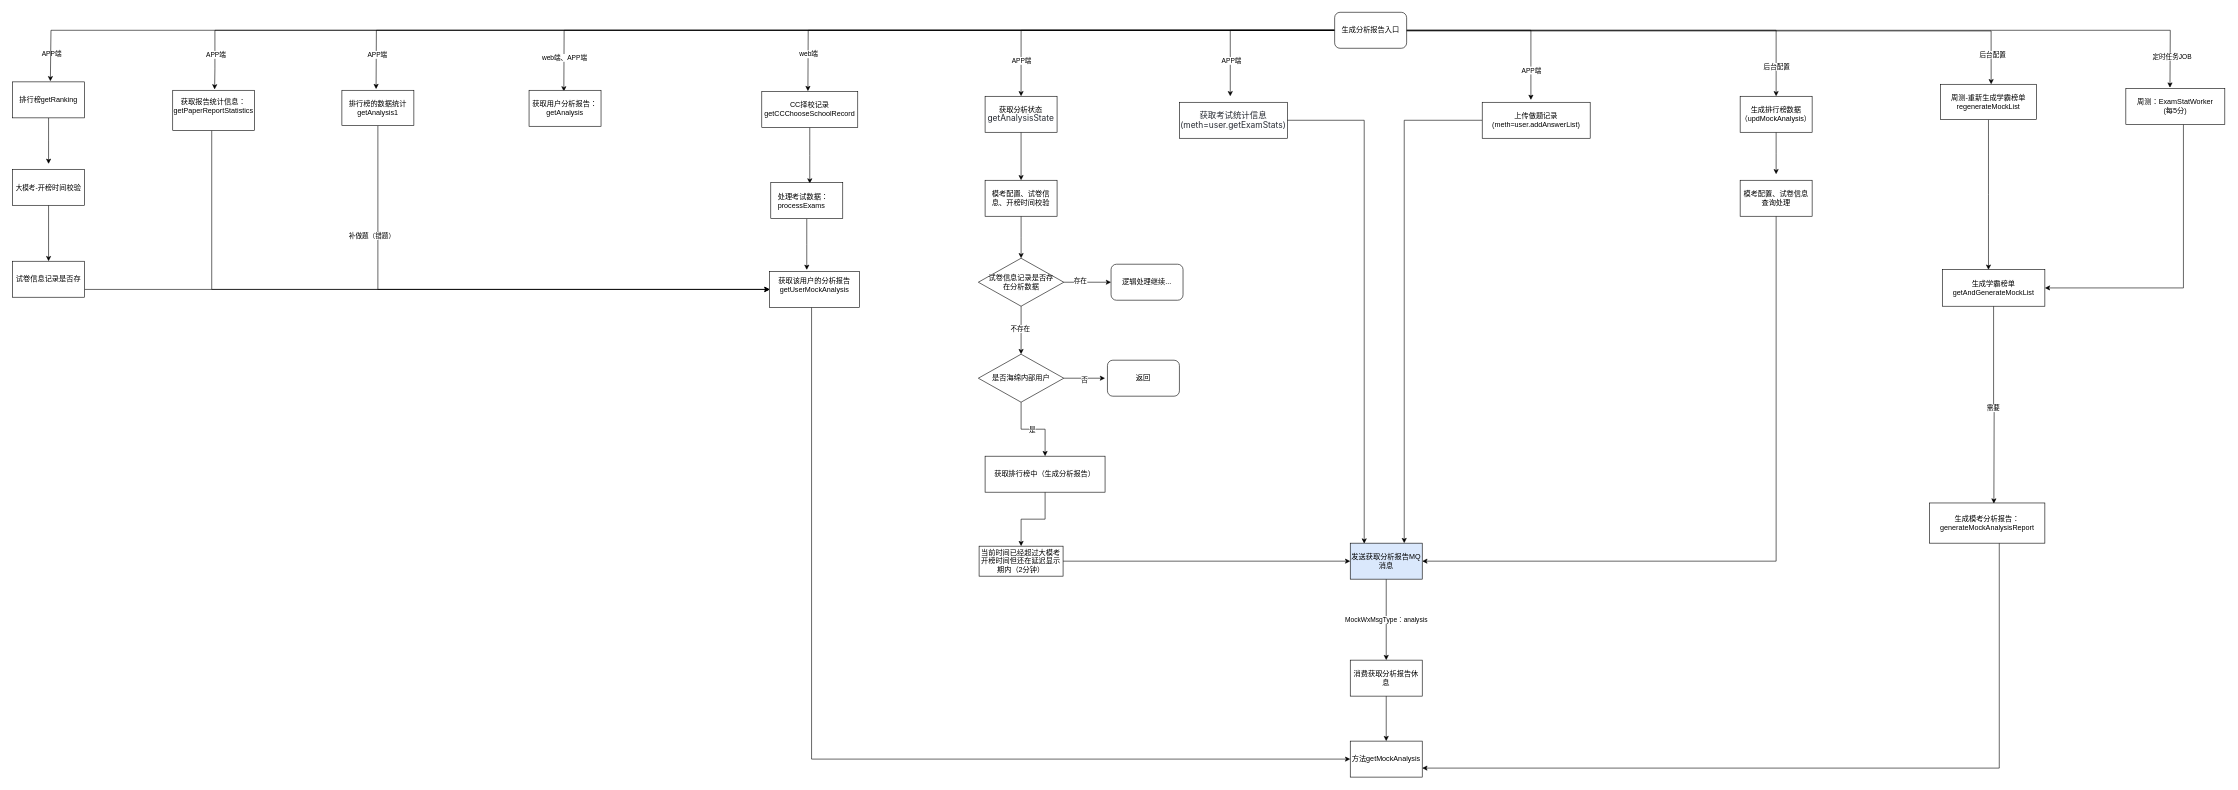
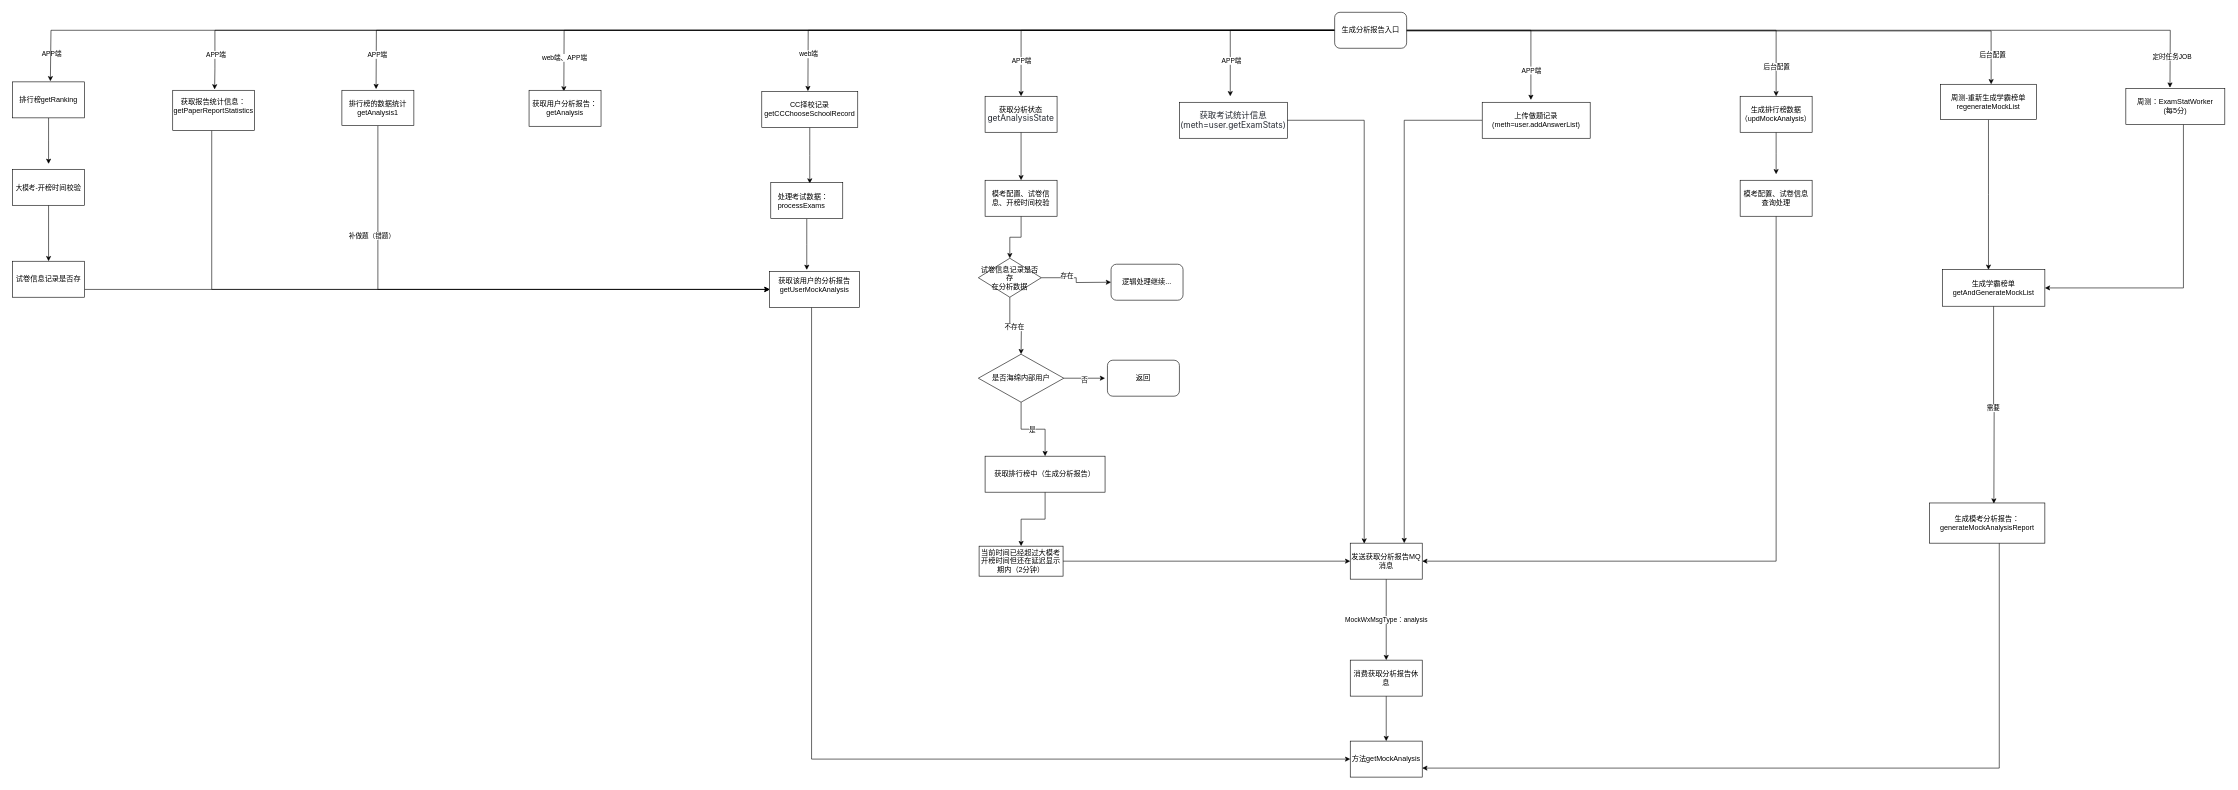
- <mxCell id="33" value="试卷信息记录是否存&lt;br&gt;在分析数据" style="rhombus;whiteSpace=wrap;html=1;rounded=0;" vertex="1" parent="1"><mxGeometry x="1630" y="430" width="142.5" height="80" as="geometry" /></mxCell>
+ <mxCell id="33" value="试卷信息记录是否存&lt;br&gt;在分析数据" style="rhombus;whiteSpace=wrap;html=1;rounded=0;" vertex="1" parent="1"><mxGeometry x="1630" y="430" width="105" height="65" as="geometry" /></mxCell>
- <mxCell id="44" value="发送获取分析报告MQ消息" style="whiteSpace=wrap;html=1;rounded=0;fillColor=#dae8fc;" vertex="1" parent="1"><mxGeometry x="2250" y="905" width="120" height="60" as="geometry" /></mxCell>
+ <mxCell id="44" value="发送获取分析报告MQ消息" style="whiteSpace=wrap;html=1;rounded=0;" vertex="1" parent="1"><mxGeometry x="2250" y="905" width="120" height="60" as="geometry" /></mxCell>
